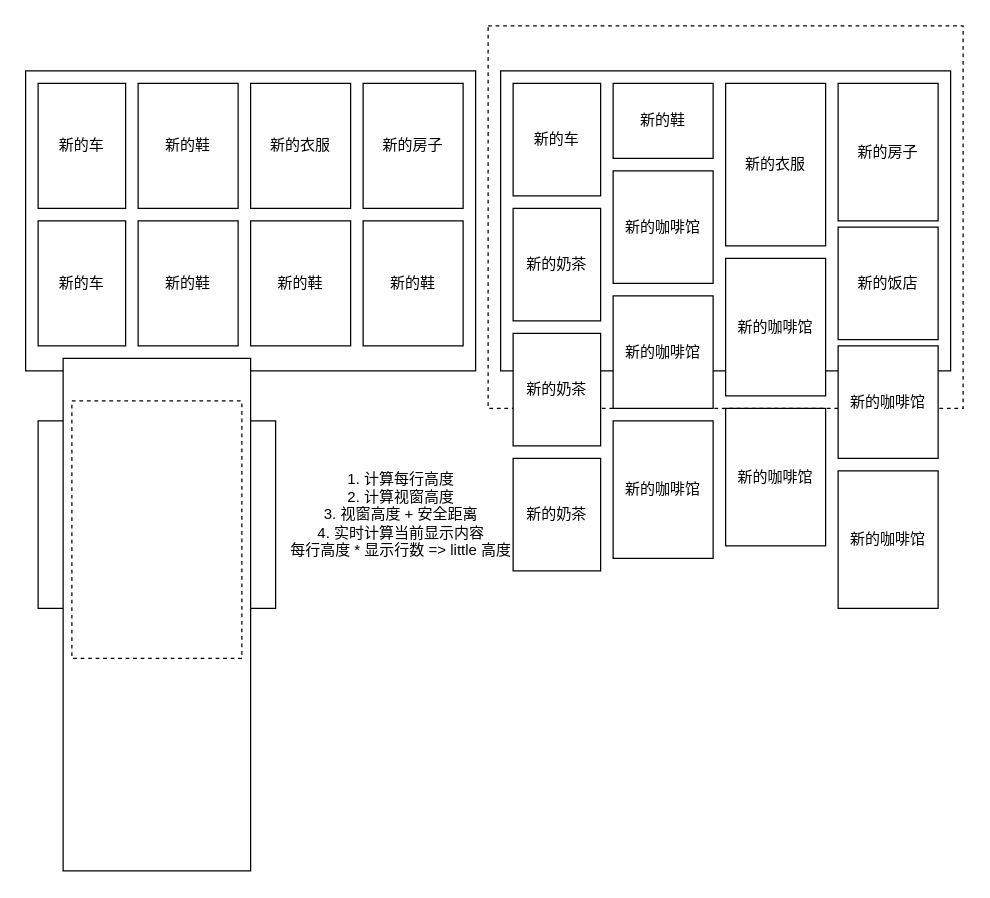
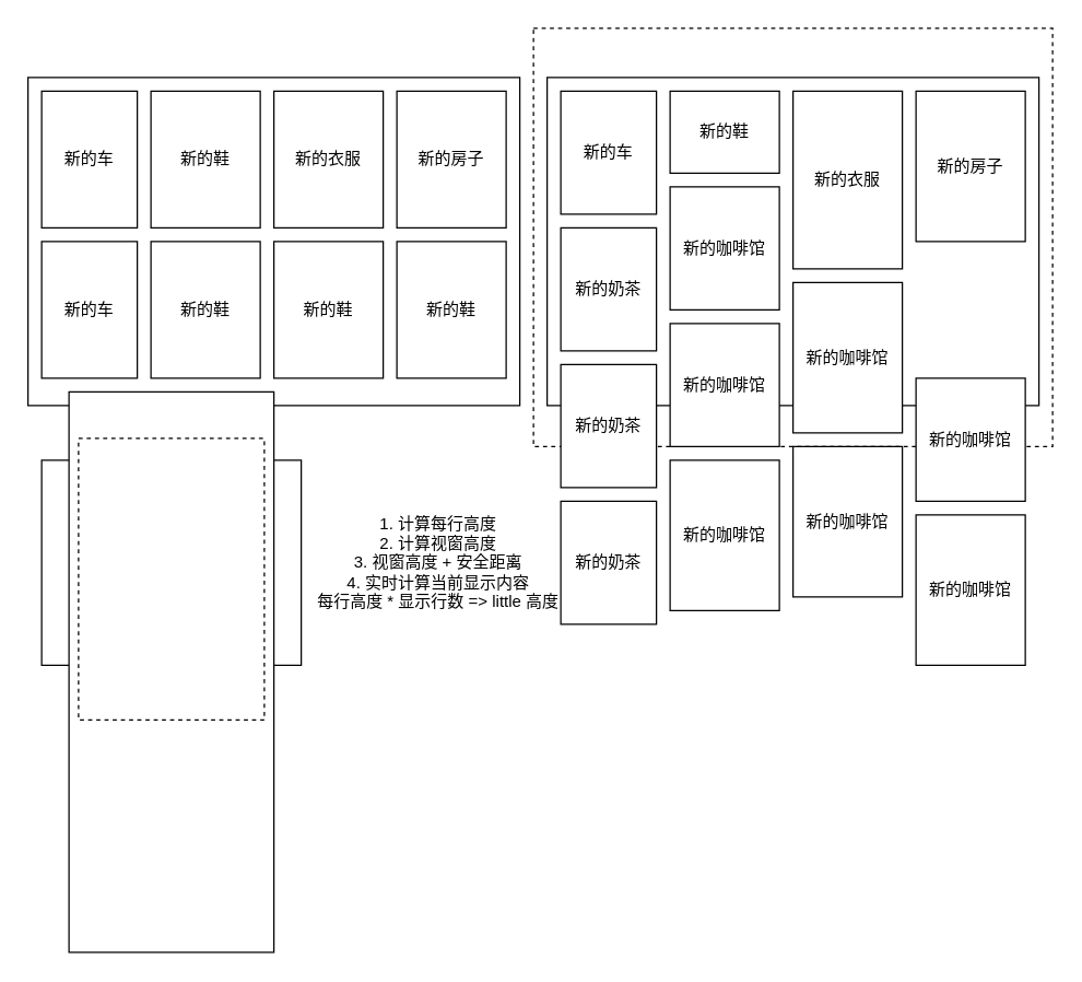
- <mxCell id="19" value="新的饭店" style="rounded=0;whiteSpace=wrap;html=1;" vertex="1" parent="1"><mxGeometry x="670" y="181" width="80" height="90" as="geometry" /></mxCell>
